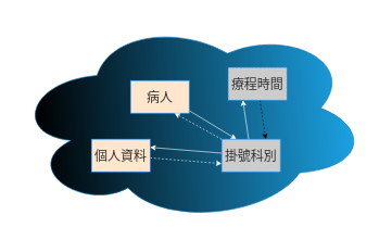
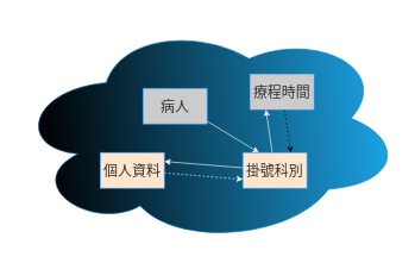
- <mxCell id="4" value="&lt;font style=&quot;font-size: 20px;&quot;&gt;病人&lt;/font&gt;" style="rounded=0;whiteSpace=wrap;html=1;gradientDirection=west;fillColor=#ffe6cc;fontColor=#333333;strokeColor=#3399FF;" vertex="1" parent="1"><mxGeometry x="200" y="120" width="90" height="50" as="geometry" /></mxCell>
+ <mxCell id="4" value="&lt;font style=&quot;font-size: 20px;&quot;&gt;病人&lt;/font&gt;" style="rounded=0;whiteSpace=wrap;html=1;gradientDirection=west;fillColor=#CCCCCC;fontColor=#333333;strokeColor=#3399FF;" vertex="1" parent="1"><mxGeometry x="200" y="120" width="90" height="50" as="geometry" /></mxCell>
- <mxCell id="11" style="edgeStyle=none;html=1;entryX=0.75;entryY=1;entryDx=0;entryDy=0;strokeColor=#FFFFFF;fontSize=20;dashed=1;" edge="1" parent="1" source="12" target="4"><mxGeometry relative="1" as="geometry" /></mxCell>
- <mxCell id="12" value="&lt;font style=&quot;font-size: 20px;&quot;&gt;掛號科別&lt;/font&gt;" style="rounded=0;whiteSpace=wrap;html=1;gradientDirection=west;fillColor=#CCCCCC;fontColor=#333333;strokeColor=#3399FF;" vertex="1" parent="1"><mxGeometry x="340" y="210" width="90" height="50" as="geometry" /></mxCell>
+ <mxCell id="12" value="&lt;font style=&quot;font-size: 20px;&quot;&gt;掛號科別&lt;/font&gt;" style="rounded=0;whiteSpace=wrap;html=1;gradientDirection=west;fillColor=#ffe6cc;fontColor=#333333;strokeColor=#3399FF;" vertex="1" parent="1"><mxGeometry x="340" y="210" width="90" height="50" as="geometry" /></mxCell>
